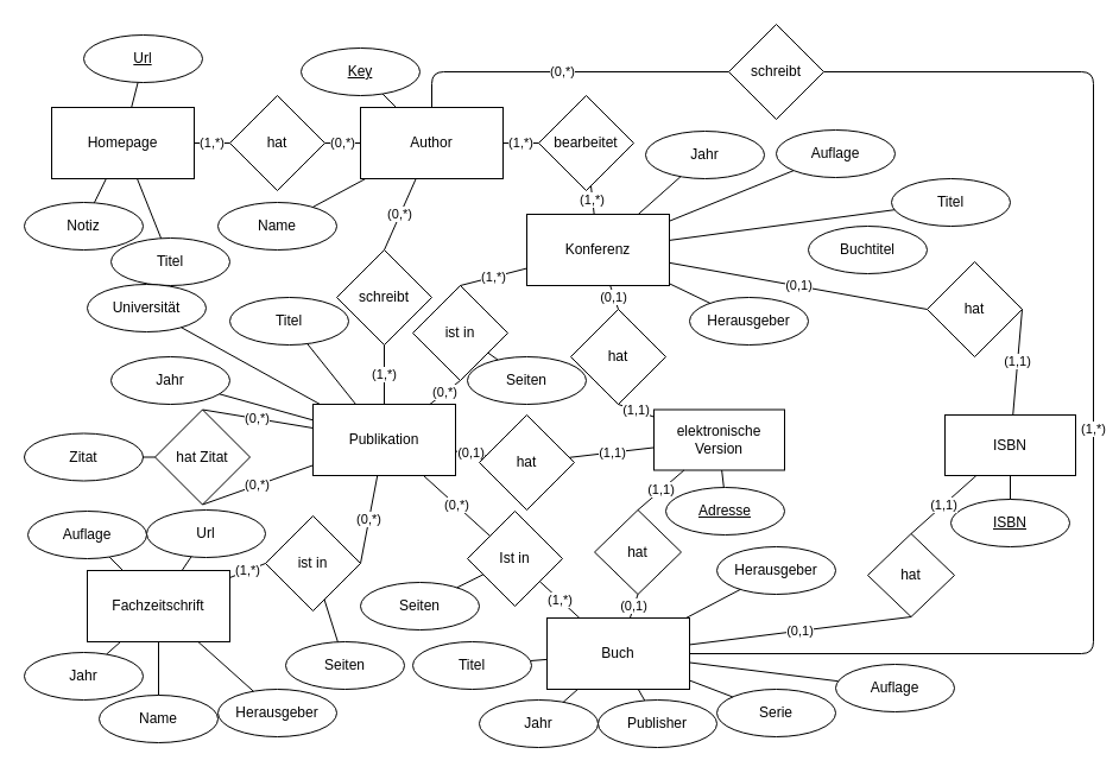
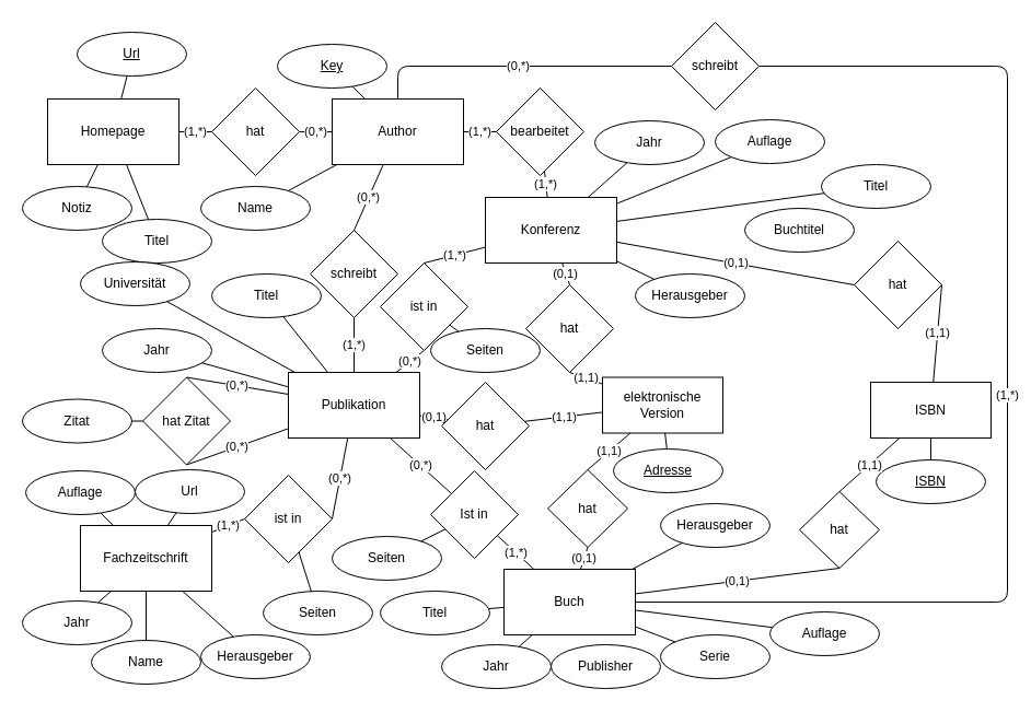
- <mxCell id="47" value="" style="endArrow=none;html=1;" parent="1" source="41" target="38" edge="1"><mxGeometry width="50" height="50" relative="1" as="geometry"><mxPoint x="523" y="530" as="sourcePoint" /><mxPoint x="573" y="480" as="targetPoint" /></mxGeometry></mxCell>
